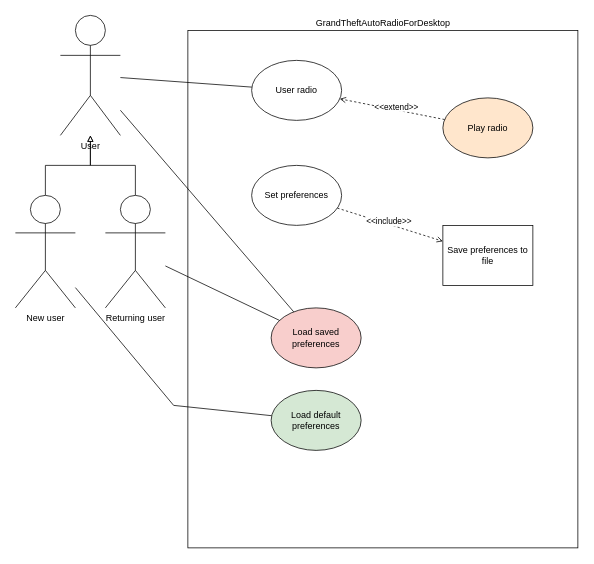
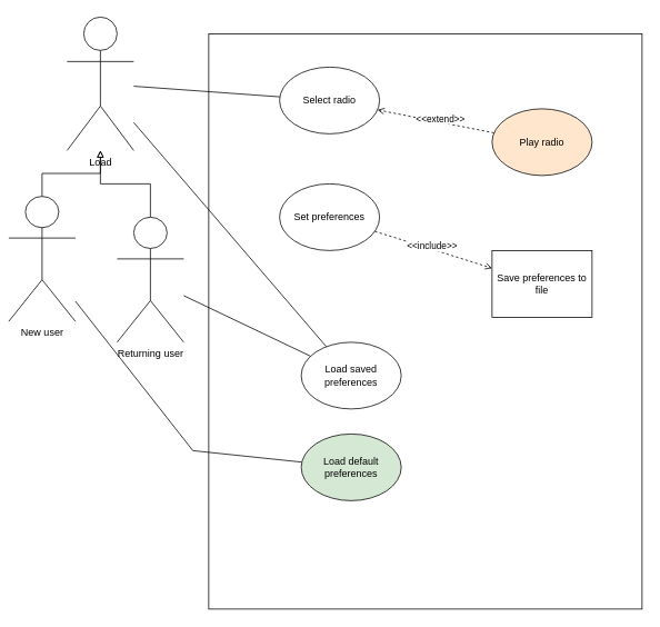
- <mxCell id="3" value="GrandTheftAutoRadioForDesktop" style="text;html=1;align=center;verticalAlign=middle;resizable=0;points=[];autosize=1;strokeColor=none;fillColor=none;" vertex="1" parent="1"><mxGeometry x="415" y="20" width="190" height="20" as="geometry" /></mxCell>
- <mxCell id="13" value="User radio" style="ellipse;whiteSpace=wrap;html=1;" vertex="1" parent="1"><mxGeometry x="335" y="80" width="120" height="80" as="geometry" /></mxCell>
+ <mxCell id="13" value="Select radio" style="ellipse;whiteSpace=wrap;html=1;" vertex="1" parent="1"><mxGeometry x="335" y="80" width="120" height="80" as="geometry" /></mxCell>
- <mxCell id="6" value="User" style="shape=umlActor;verticalLabelPosition=bottom;verticalAlign=top;html=1;" vertex="1" parent="1"><mxGeometry x="80" y="20" width="80" height="160" as="geometry" /></mxCell>
+ <mxCell id="6" value="Load" style="shape=umlActor;verticalLabelPosition=bottom;verticalAlign=top;html=1;" vertex="1" parent="1"><mxGeometry x="80" y="20" width="80" height="160" as="geometry" /></mxCell>
- <mxCell id="9" value="New user" style="shape=umlActor;verticalLabelPosition=bottom;verticalAlign=top;html=1;" vertex="1" parent="1"><mxGeometry x="20" y="260" width="80" height="150" as="geometry" /></mxCell>
+ <mxCell id="9" value="New user" style="shape=umlActor;verticalLabelPosition=bottom;verticalAlign=top;html=1;" vertex="1" parent="1"><mxGeometry x="10" y="235" width="80" height="150" as="geometry" /></mxCell>
- <mxCell id="17" value="Load saved preferences" style="ellipse;whiteSpace=wrap;html=1;fillColor=#f8cecc;" vertex="1" parent="1"><mxGeometry x="361" y="410" width="120" height="80" as="geometry" /></mxCell>
+ <mxCell id="17" value="Load saved preferences" style="ellipse;whiteSpace=wrap;html=1;" vertex="1" parent="1"><mxGeometry x="361" y="410" width="120" height="80" as="geometry" /></mxCell>
